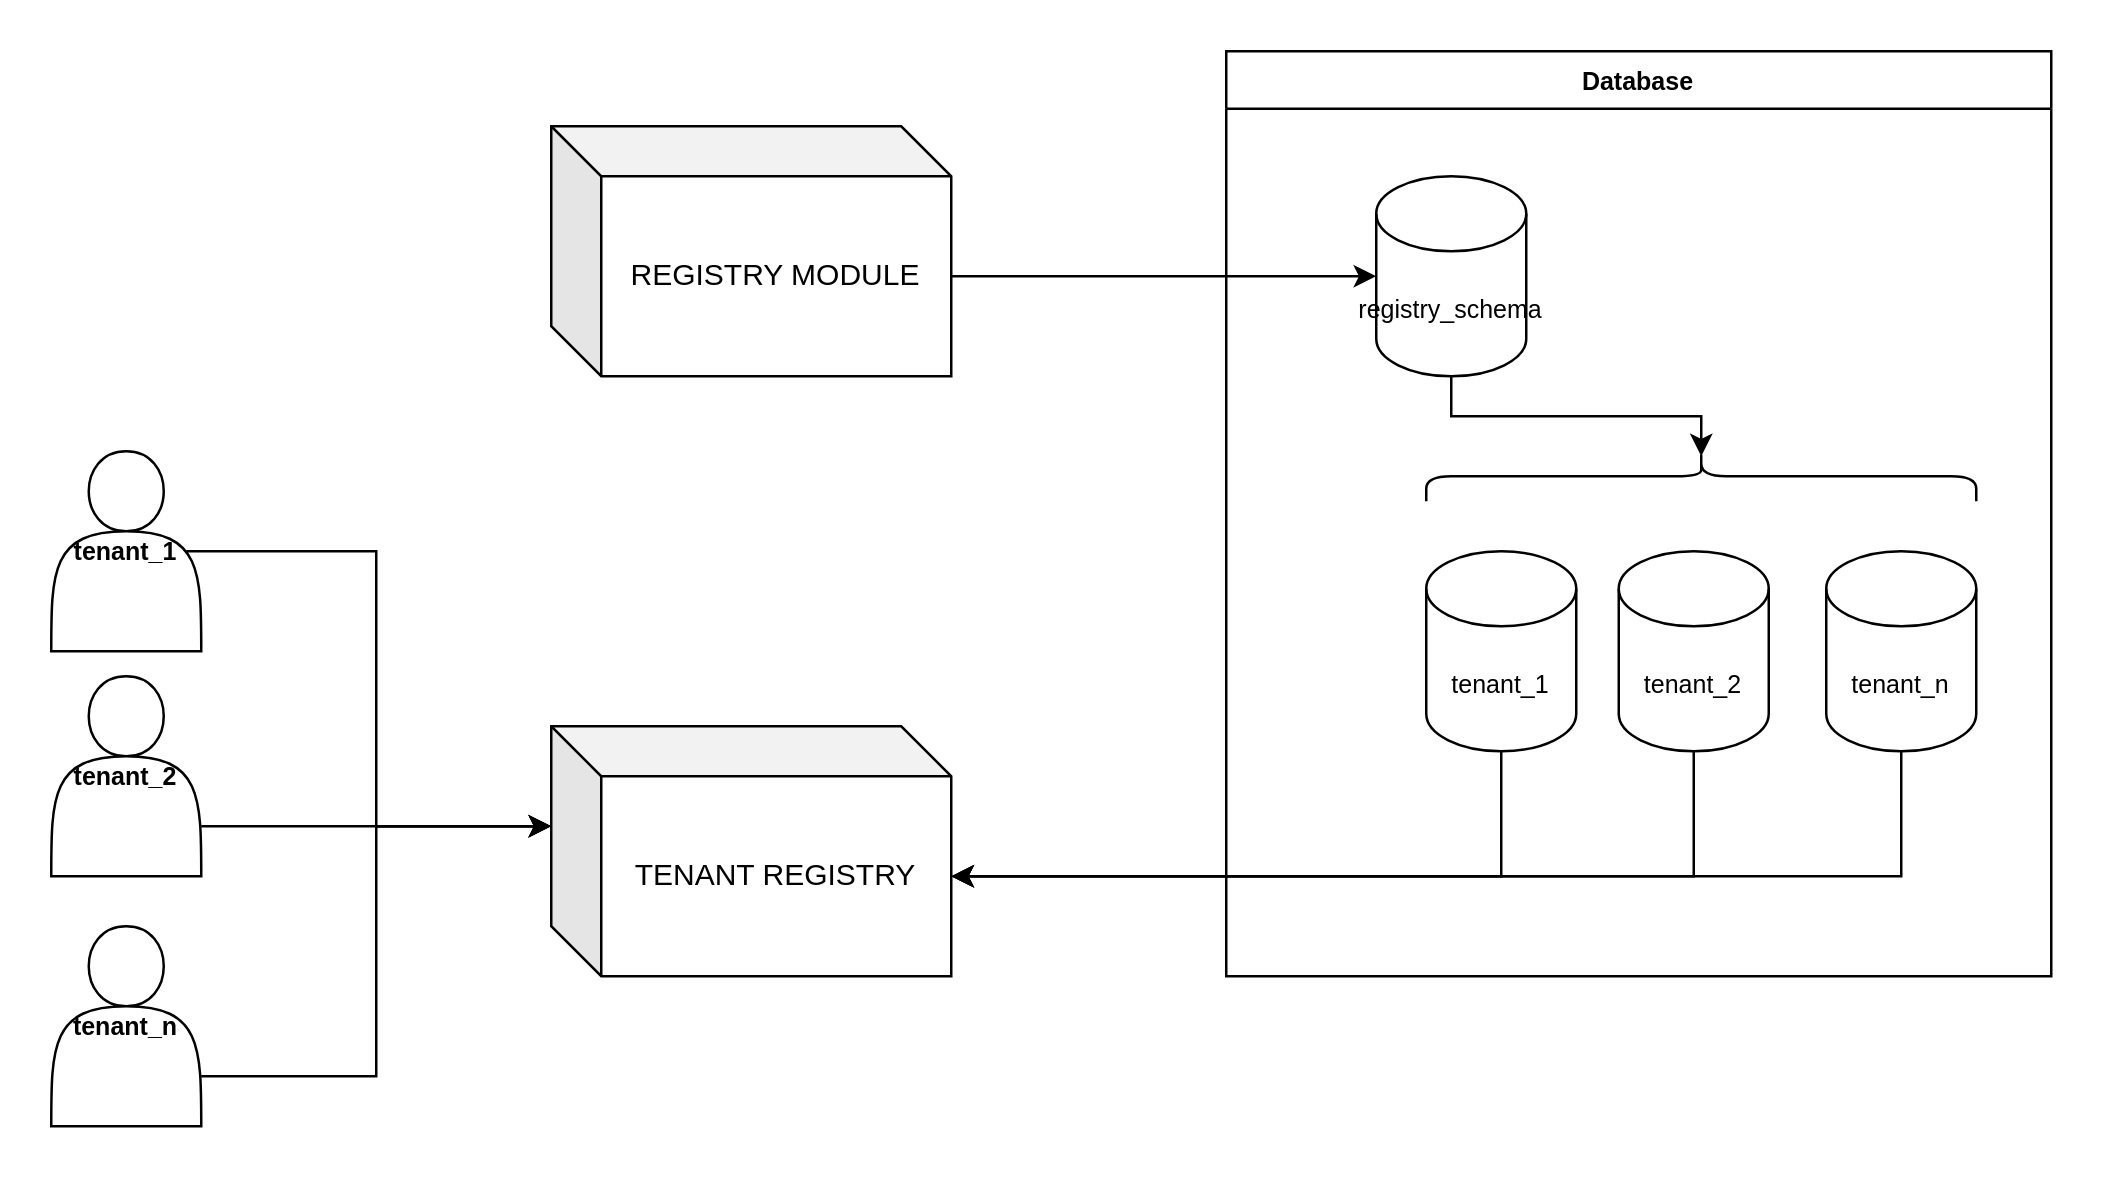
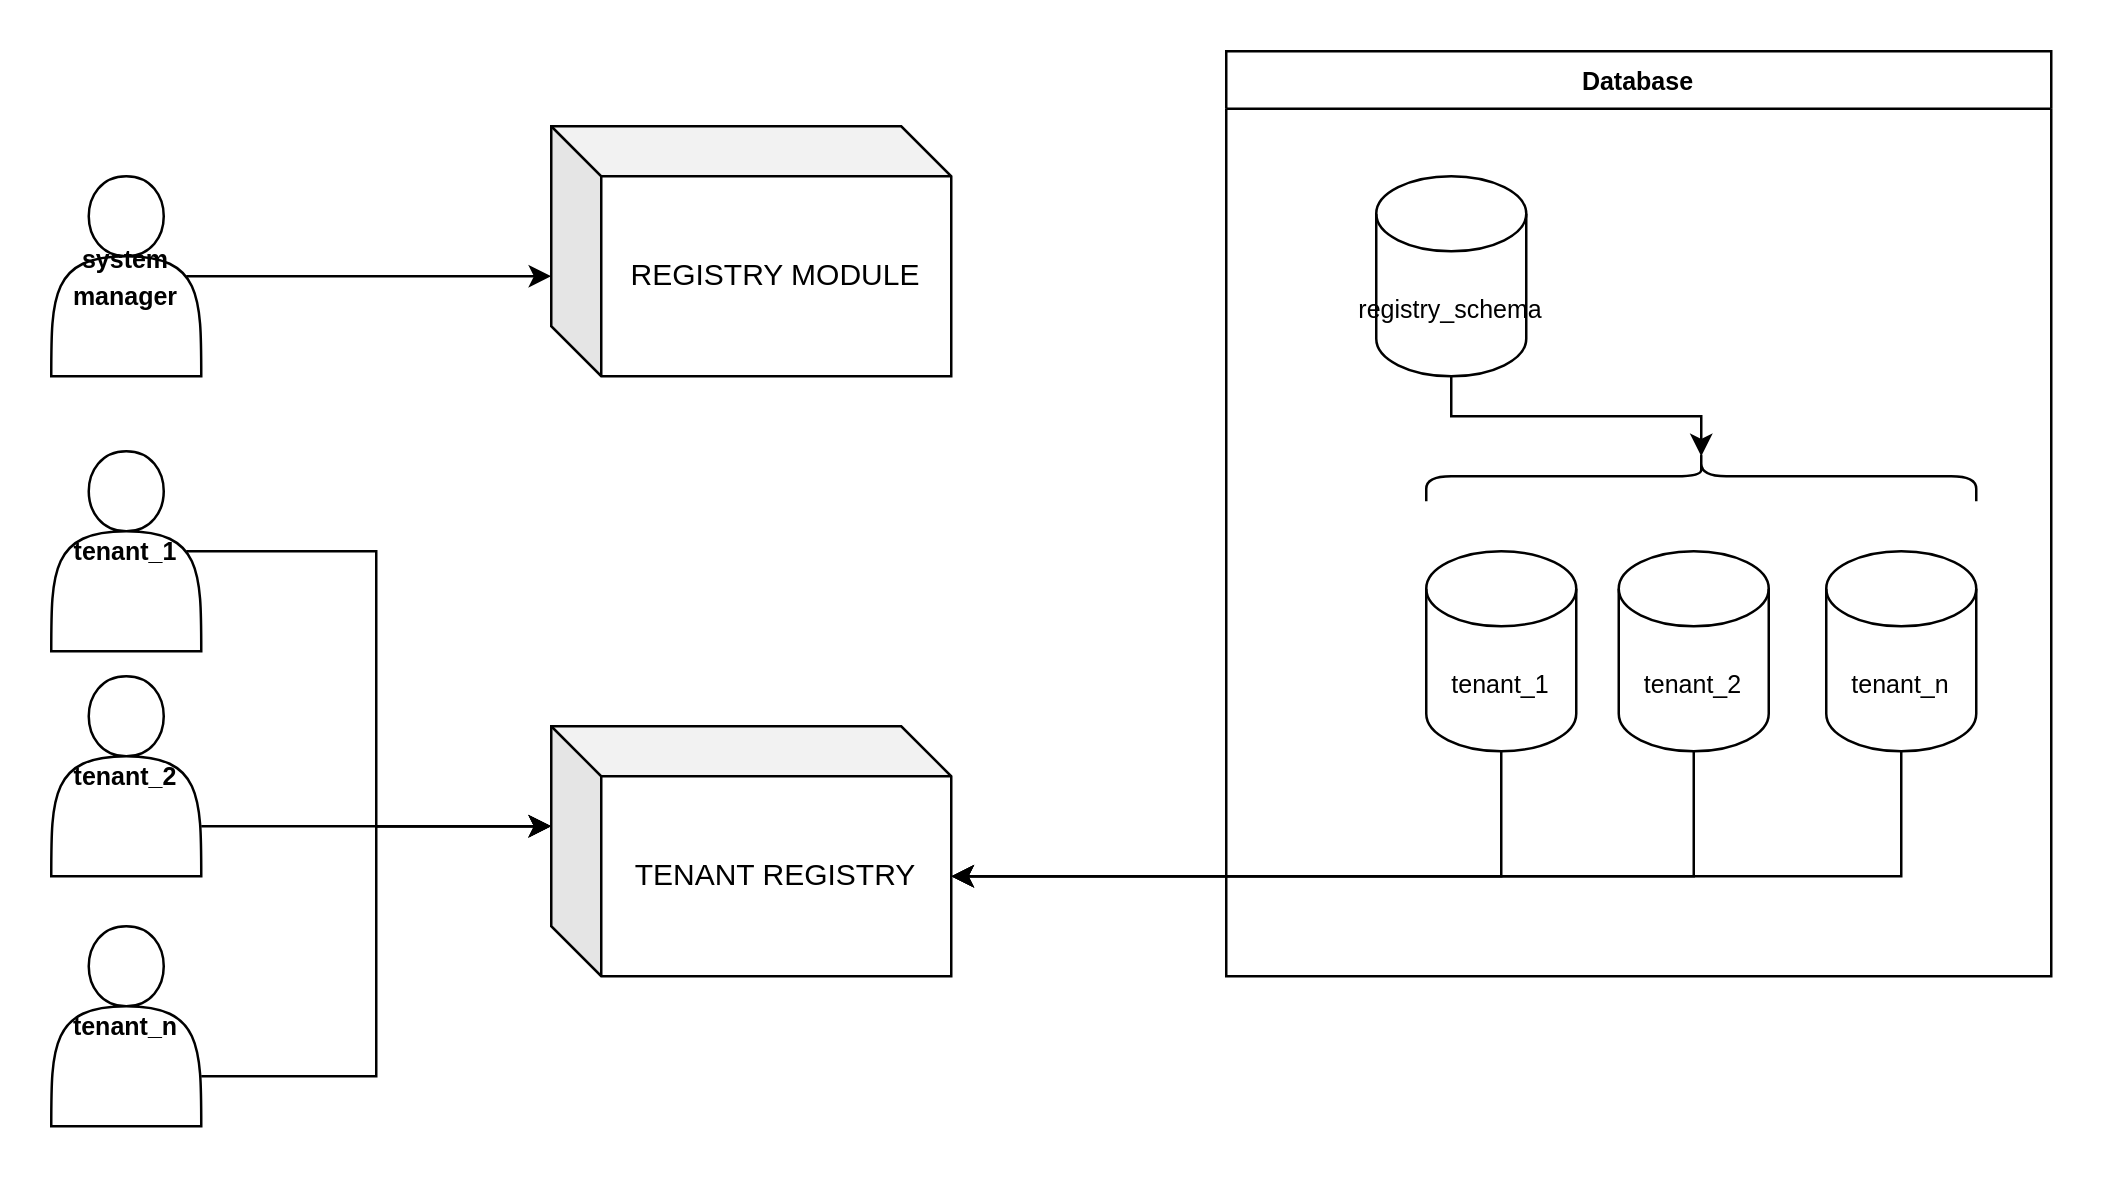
+ <mxCell id="5" value="&lt;font style=&quot;font-size: 10px;&quot;&gt;&lt;b&gt;system manager&lt;/b&gt;&lt;/font&gt;" style="shape=actor;whiteSpace=wrap;html=1;align=center;" vertex="1" parent="1"><mxGeometry x="20" y="70" width="60" height="80" as="geometry" /></mxCell>
+ <mxCell id="4" style="edgeStyle=orthogonalEdgeStyle;rounded=0;orthogonalLoop=1;jettySize=auto;html=1;exitX=0.9;exitY=0.5;exitDx=0;exitDy=0;exitPerimeter=0;entryX=0;entryY=0;entryDx=0;entryDy=60;entryPerimeter=0;fontSize=10;" edge="1" parent="1" source="5" target="3"><mxGeometry relative="1" as="geometry" /></mxCell>
- <mxCell id="2" style="edgeStyle=orthogonalEdgeStyle;rounded=0;orthogonalLoop=1;jettySize=auto;html=1;exitX=0;exitY=0;exitDx=160;exitDy=60;exitPerimeter=0;entryX=0;entryY=0.5;entryDx=0;entryDy=0;entryPerimeter=0;fontSize=10;" edge="1" parent="1" source="3" target="8"><mxGeometry relative="1" as="geometry" /></mxCell>
